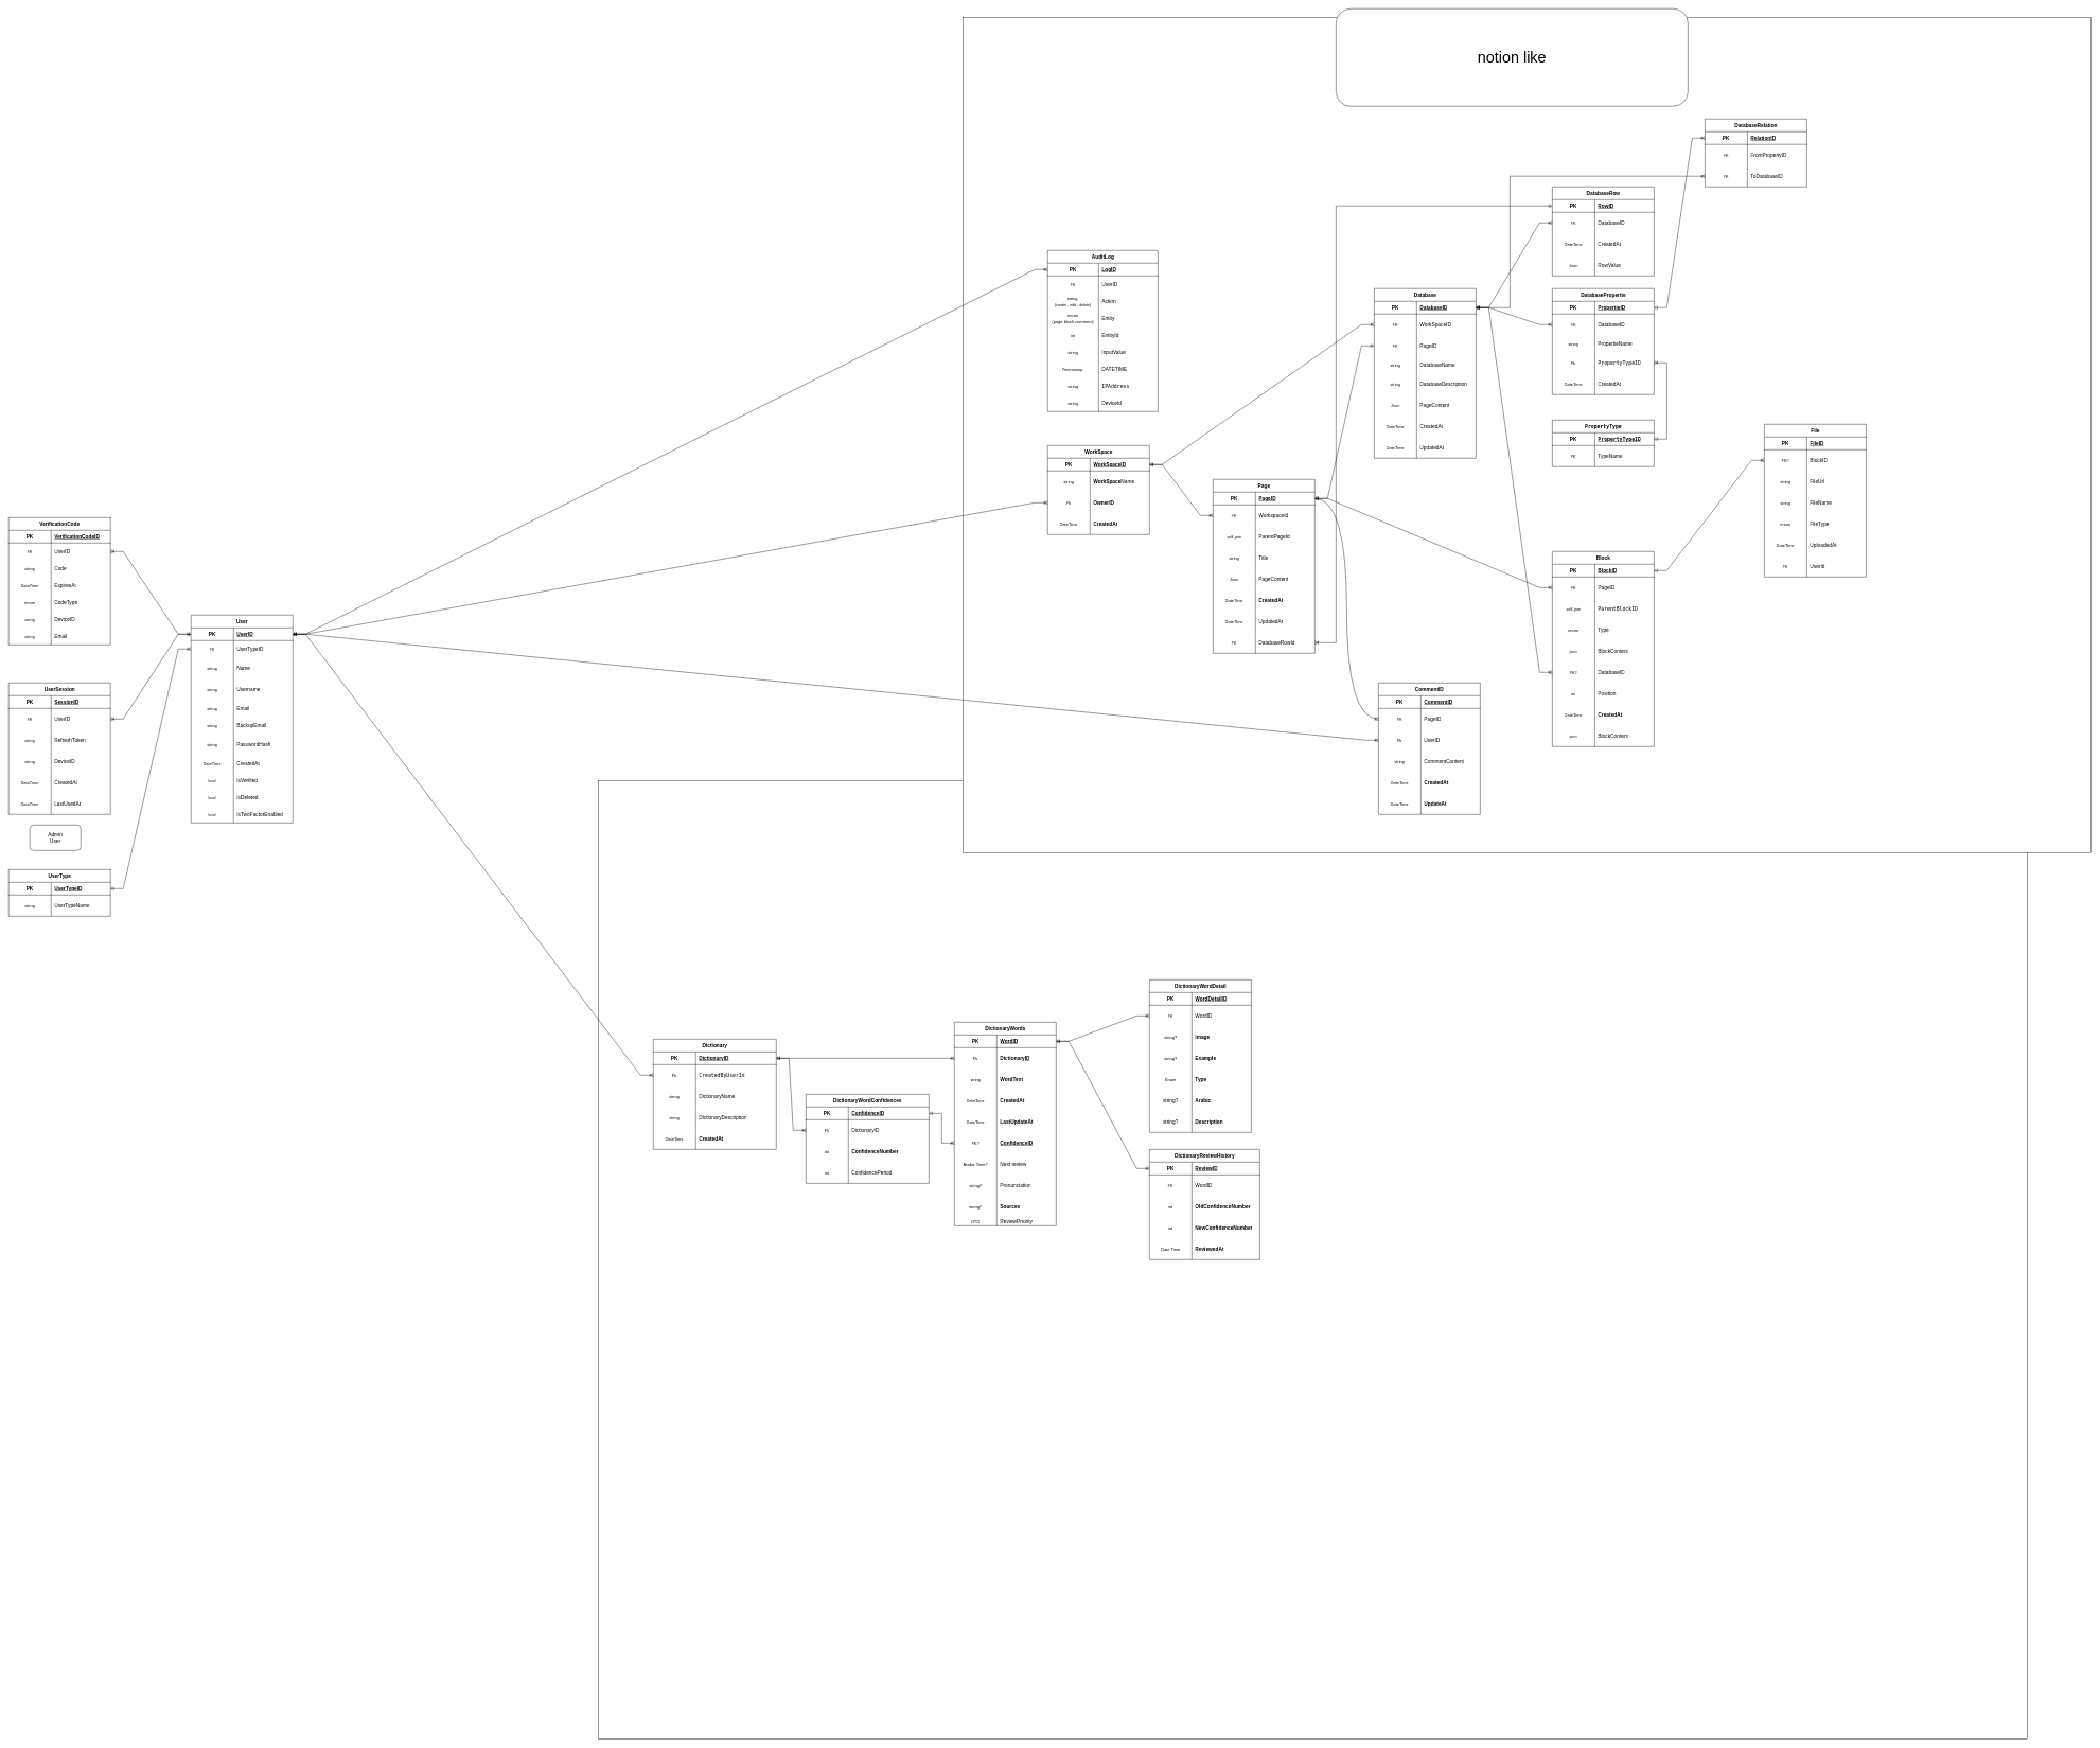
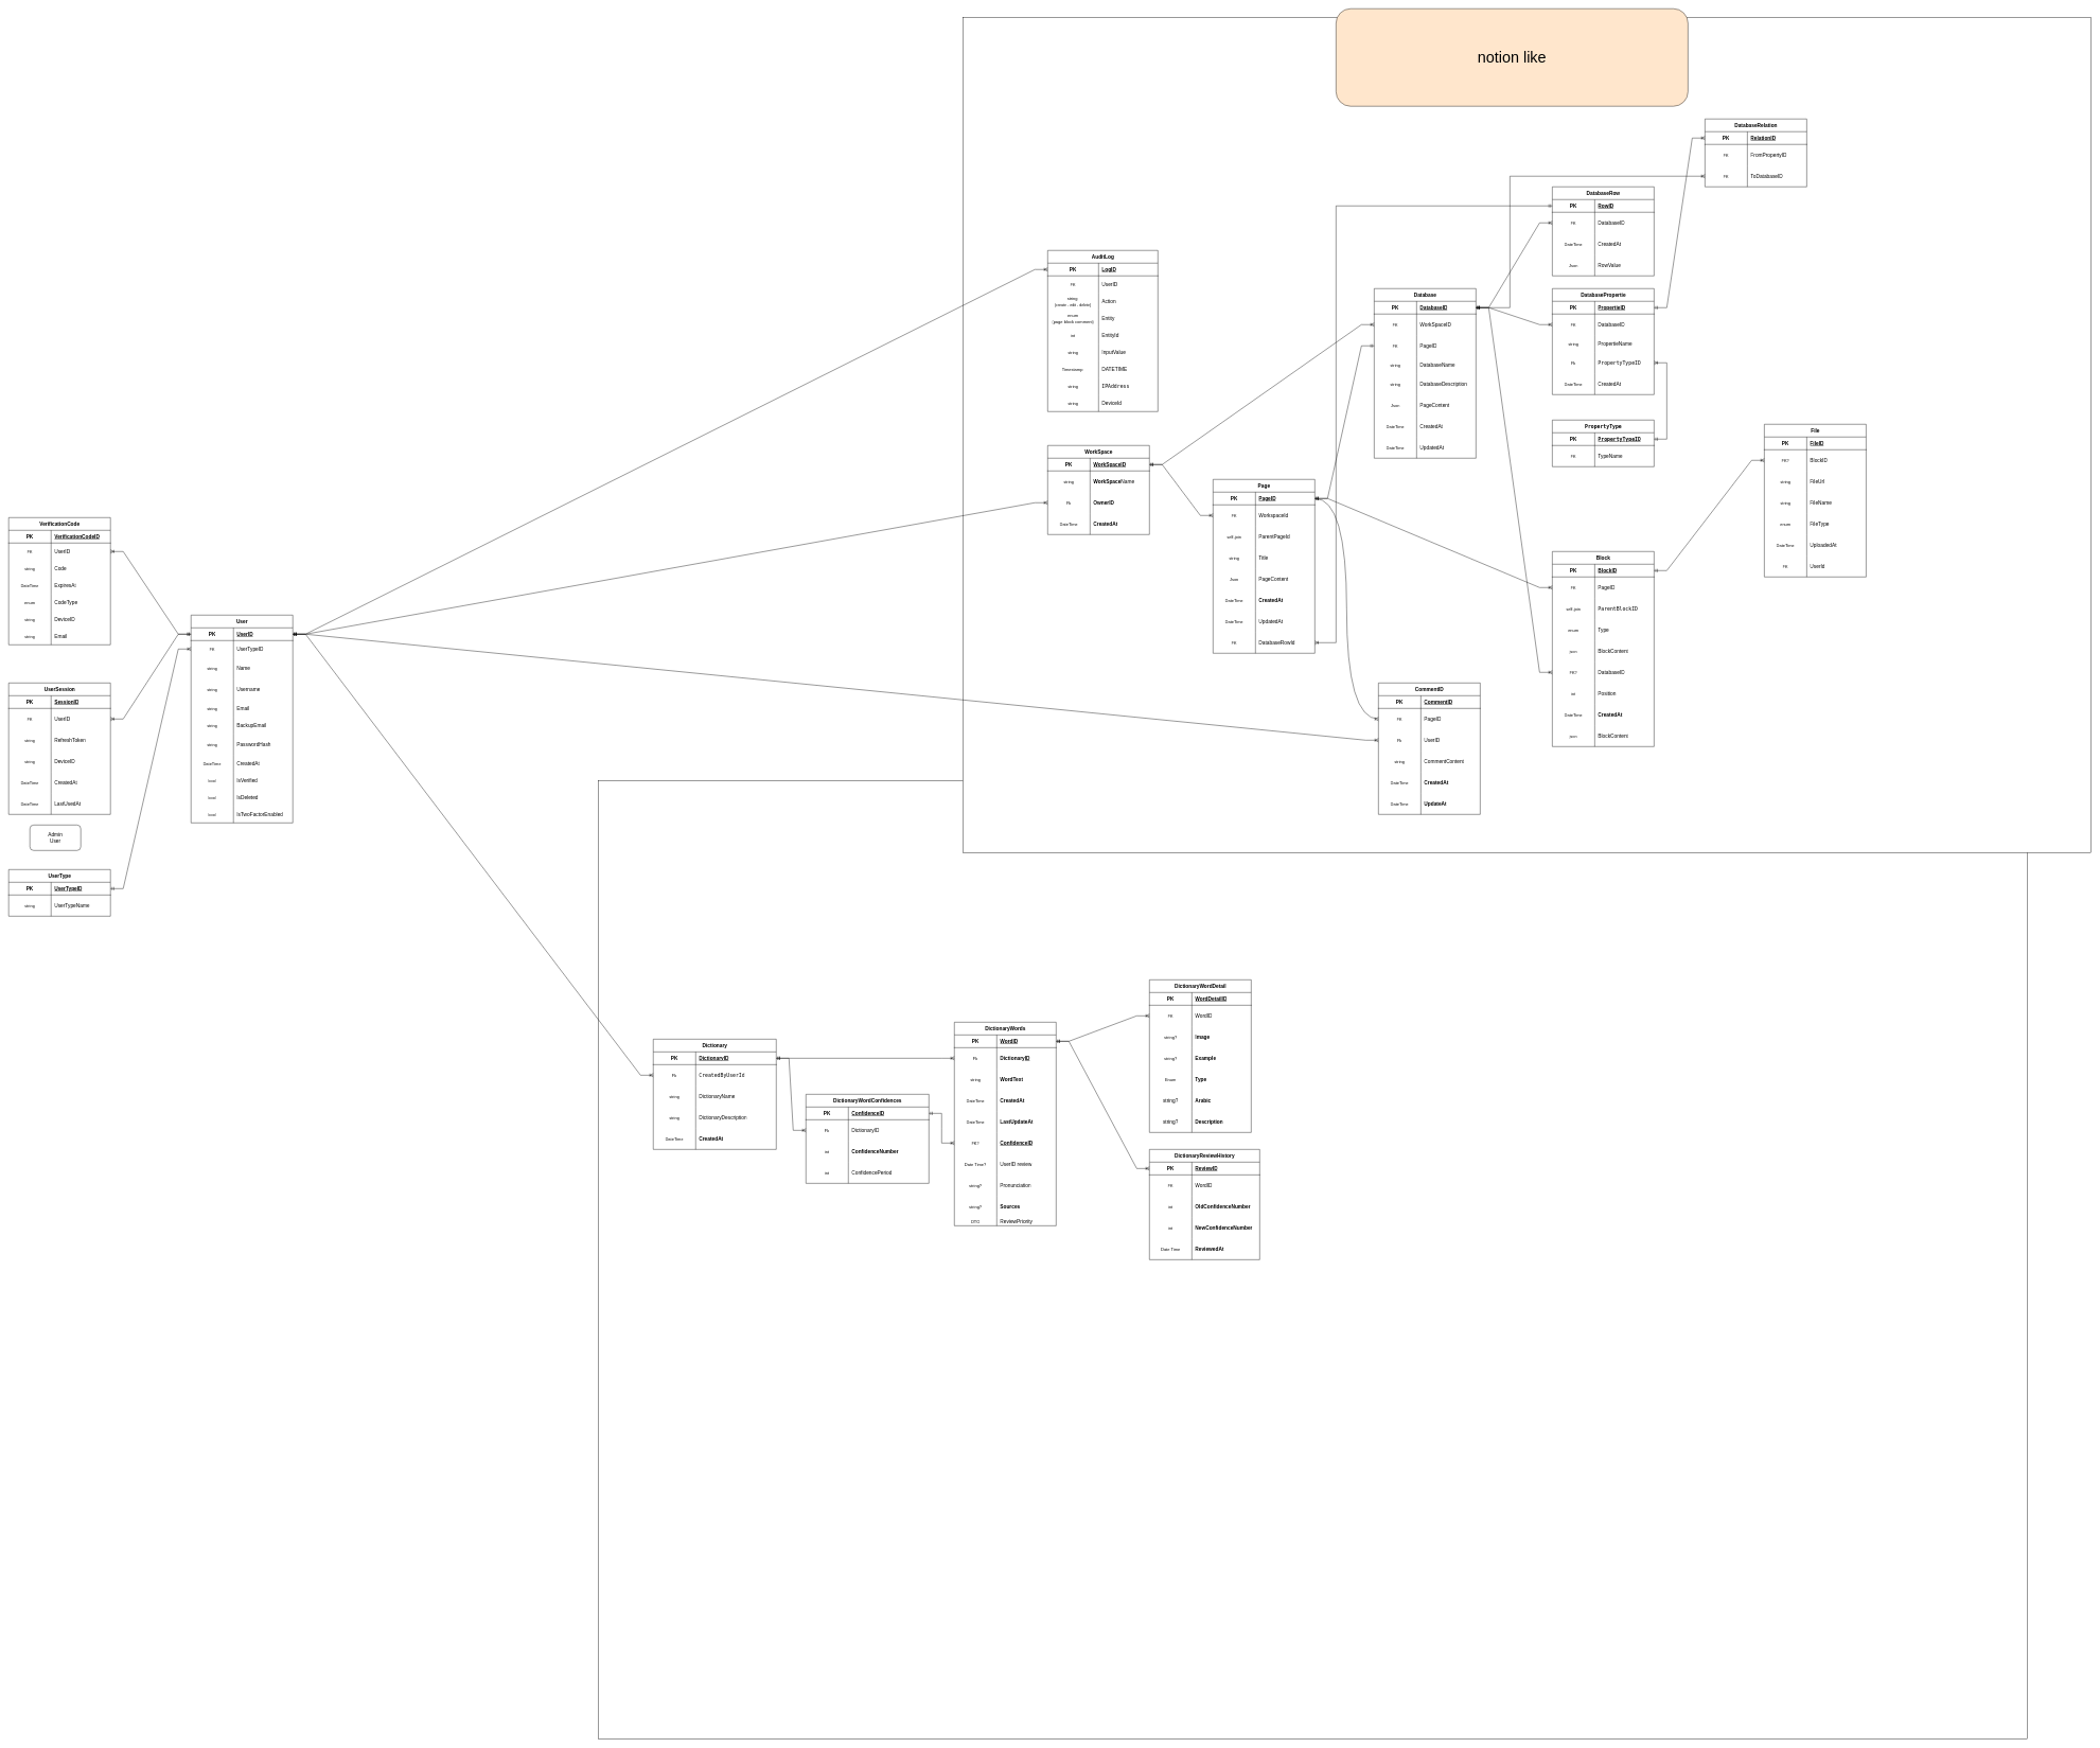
- <mxCell id="311" value="&lt;font style=&quot;font-size: 36px;&quot;&gt;notion like&lt;/font&gt;" style="rounded=1;whiteSpace=wrap;html=1;" parent="1" vertex="1"><mxGeometry x="3150" y="20" width="830" height="230" as="geometry" /></mxCell>
+ <mxCell id="311" value="&lt;font style=&quot;font-size: 36px;&quot;&gt;notion like&lt;/font&gt;" style="rounded=1;whiteSpace=wrap;html=1;fillColor=#ffe6cc;" parent="1" vertex="1"><mxGeometry x="3150" y="20" width="830" height="230" as="geometry" /></mxCell>
- <mxCell id="333" value="&lt;font size=&quot;1&quot;&gt;Arabic Time?&lt;/font&gt;" style="shape=partialRectangle;connectable=0;fillColor=none;top=0;left=0;bottom=0;right=0;editable=1;overflow=hidden;whiteSpace=wrap;html=1;" vertex="1" parent="332"><mxGeometry width="100" height="50" as="geometry"><mxRectangle width="100" height="50" as="alternateBounds" /></mxGeometry></mxCell>
+ <mxCell id="333" value="&lt;font size=&quot;1&quot;&gt;Date Time?&lt;/font&gt;" style="shape=partialRectangle;connectable=0;fillColor=none;top=0;left=0;bottom=0;right=0;editable=1;overflow=hidden;whiteSpace=wrap;html=1;" vertex="1" parent="332"><mxGeometry width="100" height="50" as="geometry"><mxRectangle width="100" height="50" as="alternateBounds" /></mxGeometry></mxCell>
- <mxCell id="334" value="Next review" style="shape=partialRectangle;connectable=0;fillColor=none;top=0;left=0;bottom=0;right=0;align=left;spacingLeft=6;overflow=hidden;whiteSpace=wrap;html=1;" vertex="1" parent="332"><mxGeometry x="100" width="140" height="50" as="geometry"><mxRectangle width="140" height="50" as="alternateBounds" /></mxGeometry></mxCell>
+ <mxCell id="334" value="UserID review" style="shape=partialRectangle;connectable=0;fillColor=none;top=0;left=0;bottom=0;right=0;align=left;spacingLeft=6;overflow=hidden;whiteSpace=wrap;html=1;" vertex="1" parent="332"><mxGeometry x="100" width="140" height="50" as="geometry"><mxRectangle width="140" height="50" as="alternateBounds" /></mxGeometry></mxCell>
